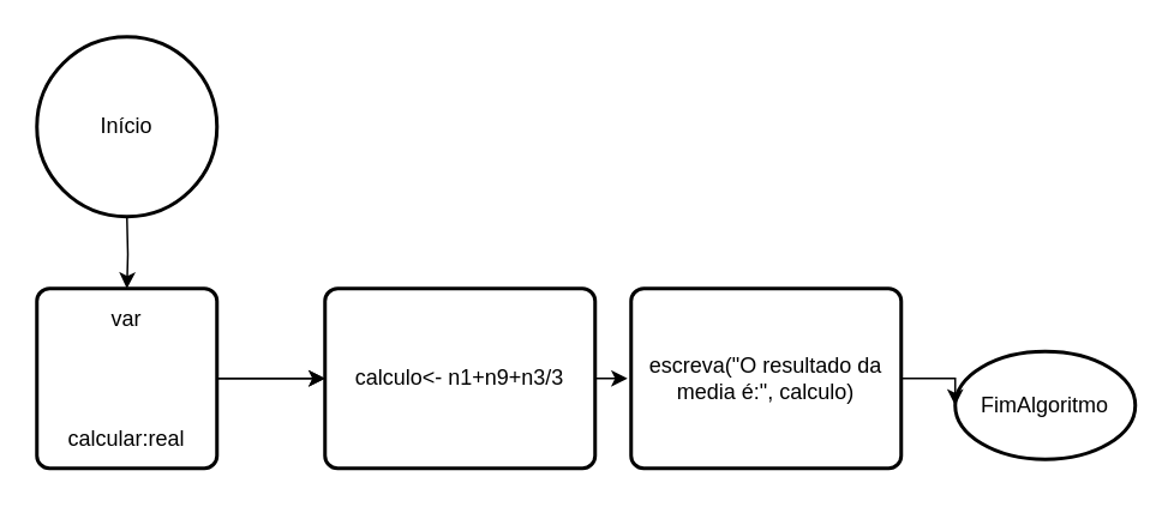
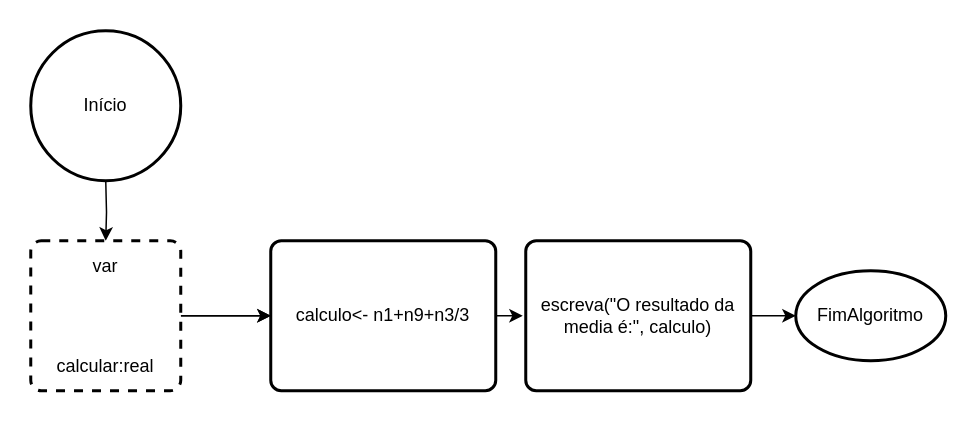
- <mxCell id="5" value="&lt;p class=&quot;MsoNormal&quot;&gt;var&lt;/p&gt;&lt;br/&gt;&lt;br/&gt;&lt;p class=&quot;MsoNormal&quot;&gt;calcular:real&lt;/p&gt;" style="rounded=1;whiteSpace=wrap;html=1;absoluteArcSize=1;arcSize=14;strokeWidth=2;" vertex="1" parent="1"><mxGeometry x="20" y="160" width="100" height="100" as="geometry" /></mxCell>
+ <mxCell id="5" value="&lt;p class=&quot;MsoNormal&quot;&gt;var&lt;/p&gt;&lt;br/&gt;&lt;br/&gt;&lt;p class=&quot;MsoNormal&quot;&gt;calcular:real&lt;/p&gt;" style="rounded=1;whiteSpace=wrap;html=1;absoluteArcSize=1;arcSize=14;strokeWidth=2;dashed=1;" vertex="1" parent="1"><mxGeometry x="20" y="160" width="100" height="100" as="geometry" /></mxCell>
- <mxCell id="8" value="FimAlgoritmo" style="strokeWidth=2;html=1;shape=mxgraph.flowchart.start_1;whiteSpace=wrap;" vertex="1" parent="1"><mxGeometry x="530" y="195" width="100" height="60" as="geometry" /></mxCell>
+ <mxCell id="8" value="FimAlgoritmo" style="strokeWidth=2;html=1;shape=mxgraph.flowchart.start_1;whiteSpace=wrap;" vertex="1" parent="1"><mxGeometry x="530" y="180" width="100" height="60" as="geometry" /></mxCell>
